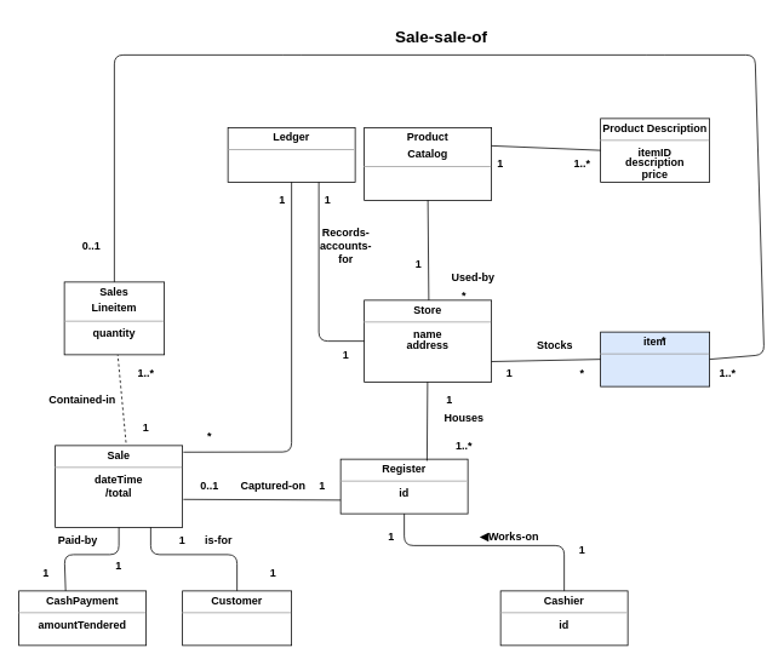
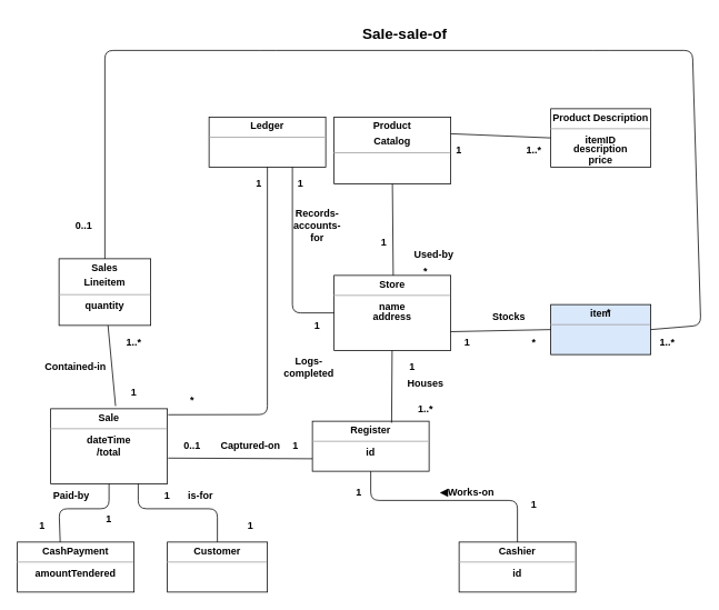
- <mxCell id="52" value="" style="endArrow=none;html=1;fontFamily=Helvetica;exitX=0.556;exitY=-0.036;exitDx=0;exitDy=0;exitPerimeter=0;fontStyle=1;dashed=1;" edge="1" parent="1" source="4" target="3"><mxGeometry width="50" height="50" relative="1" as="geometry"><mxPoint x="430" y="360" as="sourcePoint" /><mxPoint x="480" y="310" as="targetPoint" /></mxGeometry></mxCell>
+ <mxCell id="52" value="" style="endArrow=none;html=1;fontFamily=Helvetica;exitX=0.556;exitY=-0.036;exitDx=0;exitDy=0;exitPerimeter=0;fontStyle=1" edge="1" parent="1" source="4" target="3"><mxGeometry width="50" height="50" relative="1" as="geometry"><mxPoint x="430" y="360" as="sourcePoint" /><mxPoint x="480" y="310" as="targetPoint" /></mxGeometry></mxCell>
+ <mxCell id="57" value="Logs-&lt;br&gt;completed" style="text;html=1;strokeColor=none;fillColor=none;align=center;verticalAlign=middle;whiteSpace=wrap;rounded=0;fontFamily=Helvetica;fontStyle=1" vertex="1" parent="1"><mxGeometry x="350" y="430" width="40" height="20" as="geometry" /></mxCell>
